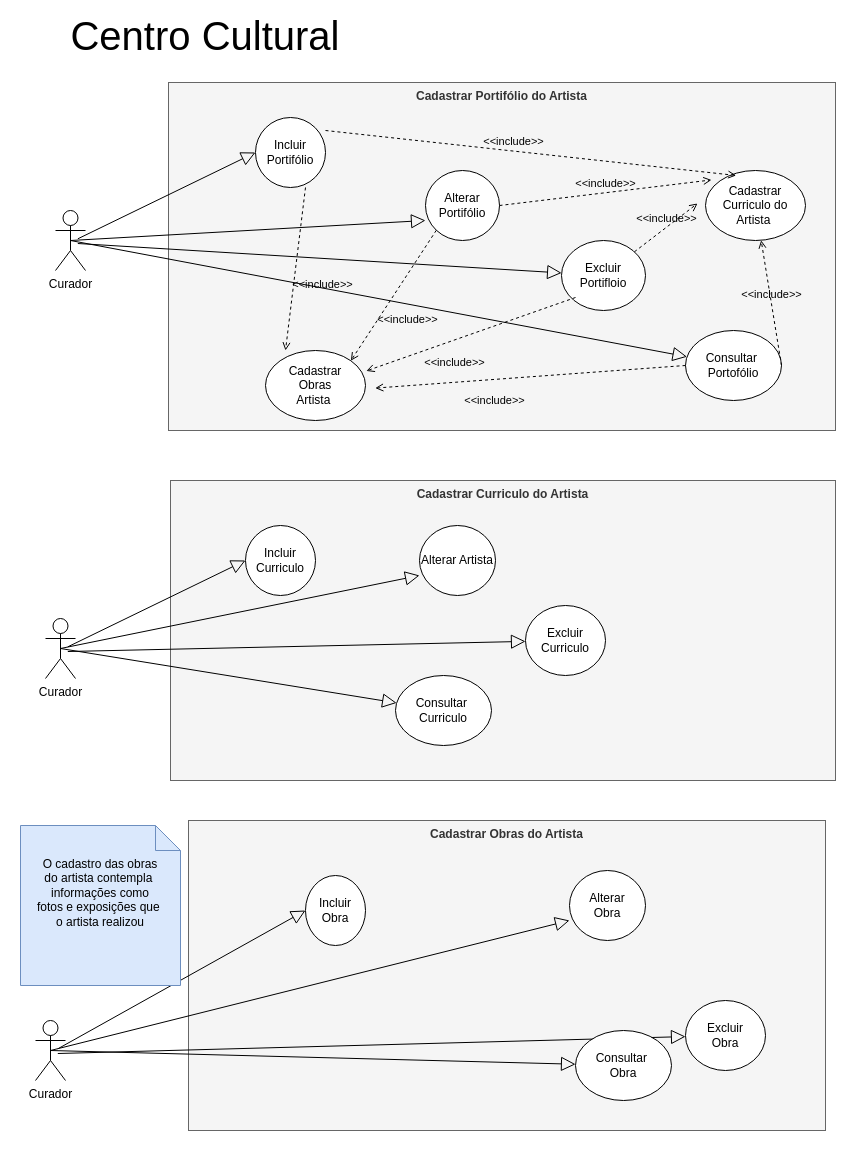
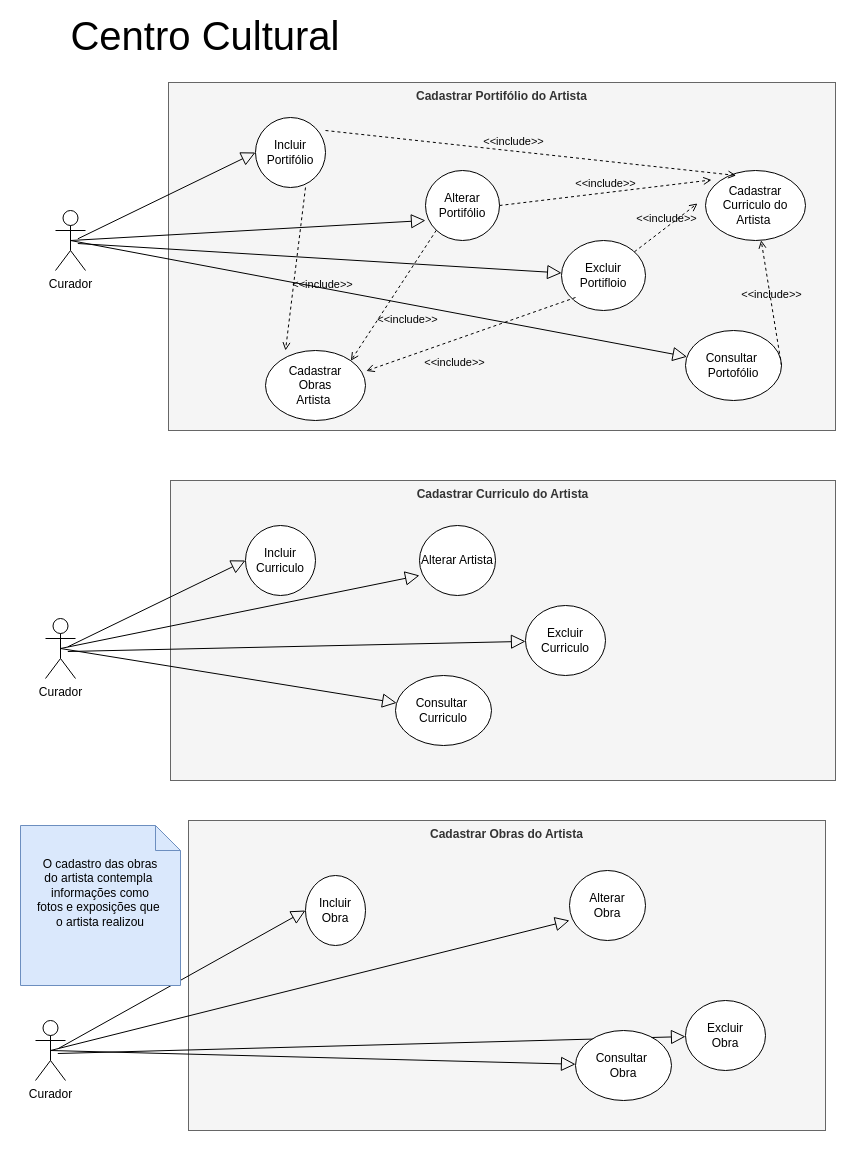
- <mxCell id="40" value="&amp;lt;&amp;lt;include&amp;gt;&amp;gt;" style="edgeStyle=none;html=1;endArrow=open;verticalAlign=bottom;dashed=1;labelBackgroundColor=none;rounded=0;entryX=1.097;entryY=0.537;entryDx=0;entryDy=0;entryPerimeter=0;exitX=0;exitY=0.5;exitDx=0;exitDy=0;" parent="1" source="10" target="39" edge="1"><mxGeometry x="0.25" y="30" width="160" relative="1" as="geometry"><mxPoint x="435" y="390" as="sourcePoint" /><mxPoint x="595" y="390" as="targetPoint" /><mxPoint as="offset" /></mxGeometry></mxCell>
